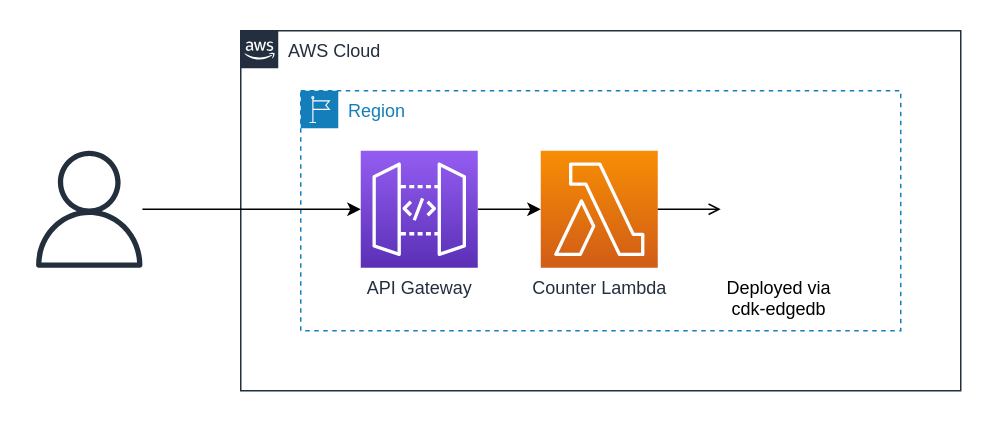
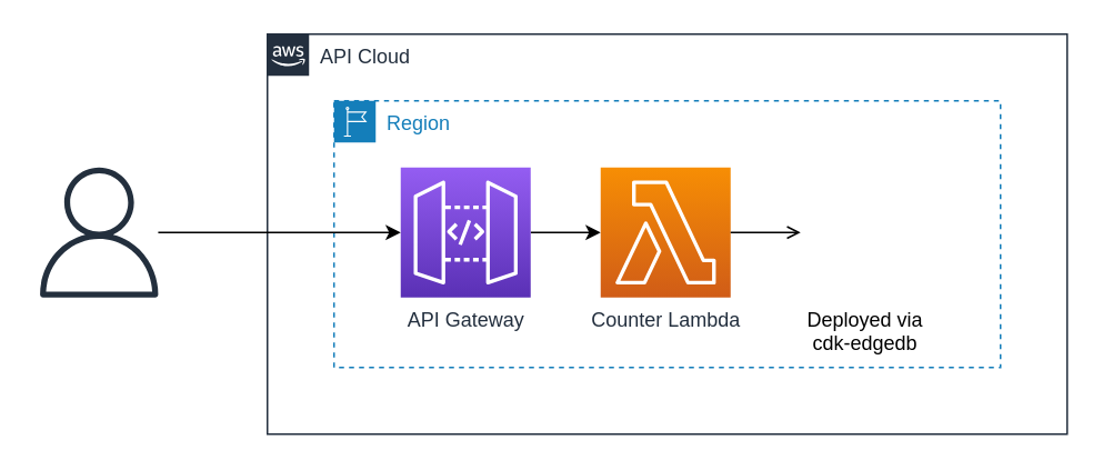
- <mxCell id="2" value="AWS Cloud" style="points=[[0,0],[0.25,0],[0.5,0],[0.75,0],[1,0],[1,0.25],[1,0.5],[1,0.75],[1,1],[0.75,1],[0.5,1],[0.25,1],[0,1],[0,0.75],[0,0.5],[0,0.25]];outlineConnect=0;gradientColor=none;html=1;whiteSpace=wrap;fontSize=12;fontStyle=0;shape=mxgraph.aws4.group;grIcon=mxgraph.aws4.group_aws_cloud_alt;strokeColor=#232F3E;fillColor=none;verticalAlign=top;align=left;spacingLeft=30;fontColor=#232F3E;dashed=0;labelBackgroundColor=#ffffff;container=1;pointerEvents=0;collapsible=0;recursiveResize=0;" vertex="1" parent="1"><mxGeometry x="160" y="20" width="480" height="240" as="geometry" /></mxCell>
+ <mxCell id="2" value="API Cloud" style="points=[[0,0],[0.25,0],[0.5,0],[0.75,0],[1,0],[1,0.25],[1,0.5],[1,0.75],[1,1],[0.75,1],[0.5,1],[0.25,1],[0,1],[0,0.75],[0,0.5],[0,0.25]];outlineConnect=0;gradientColor=none;html=1;whiteSpace=wrap;fontSize=12;fontStyle=0;shape=mxgraph.aws4.group;grIcon=mxgraph.aws4.group_aws_cloud_alt;strokeColor=#232F3E;fillColor=none;verticalAlign=top;align=left;spacingLeft=30;fontColor=#232F3E;dashed=0;labelBackgroundColor=#ffffff;container=1;pointerEvents=0;collapsible=0;recursiveResize=0;" vertex="1" parent="1"><mxGeometry x="160" y="20" width="480" height="240" as="geometry" /></mxCell>
